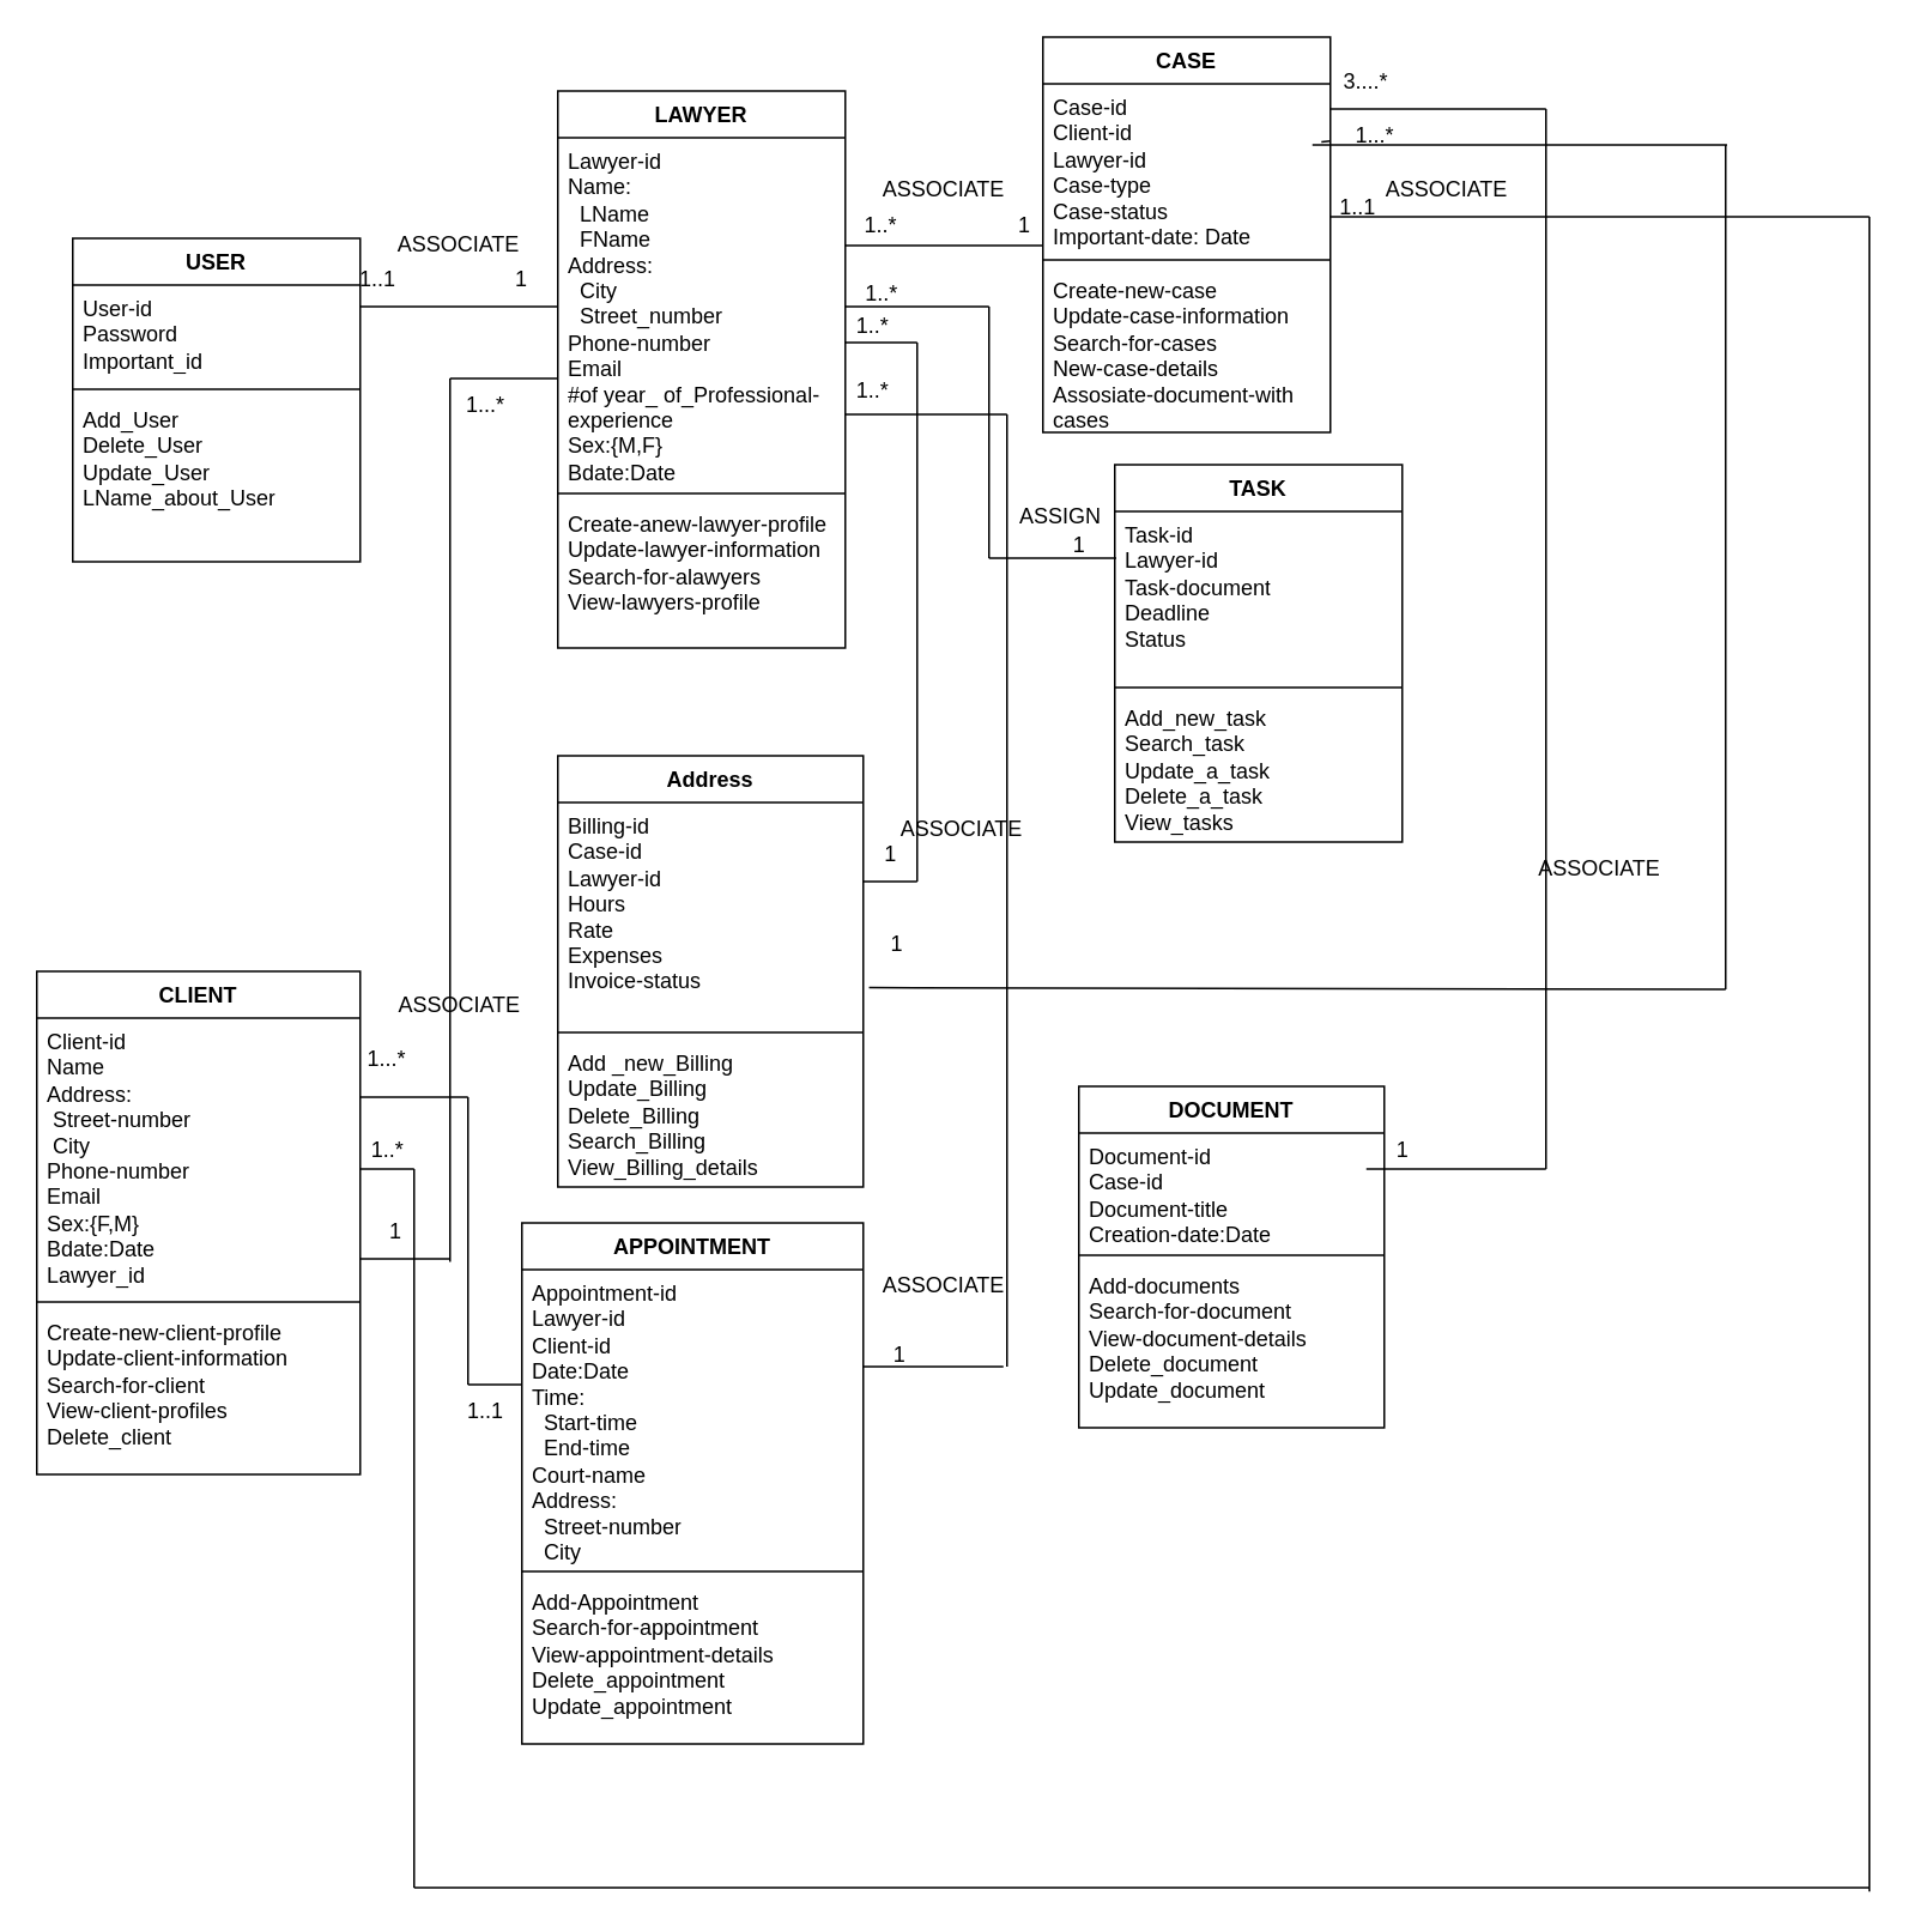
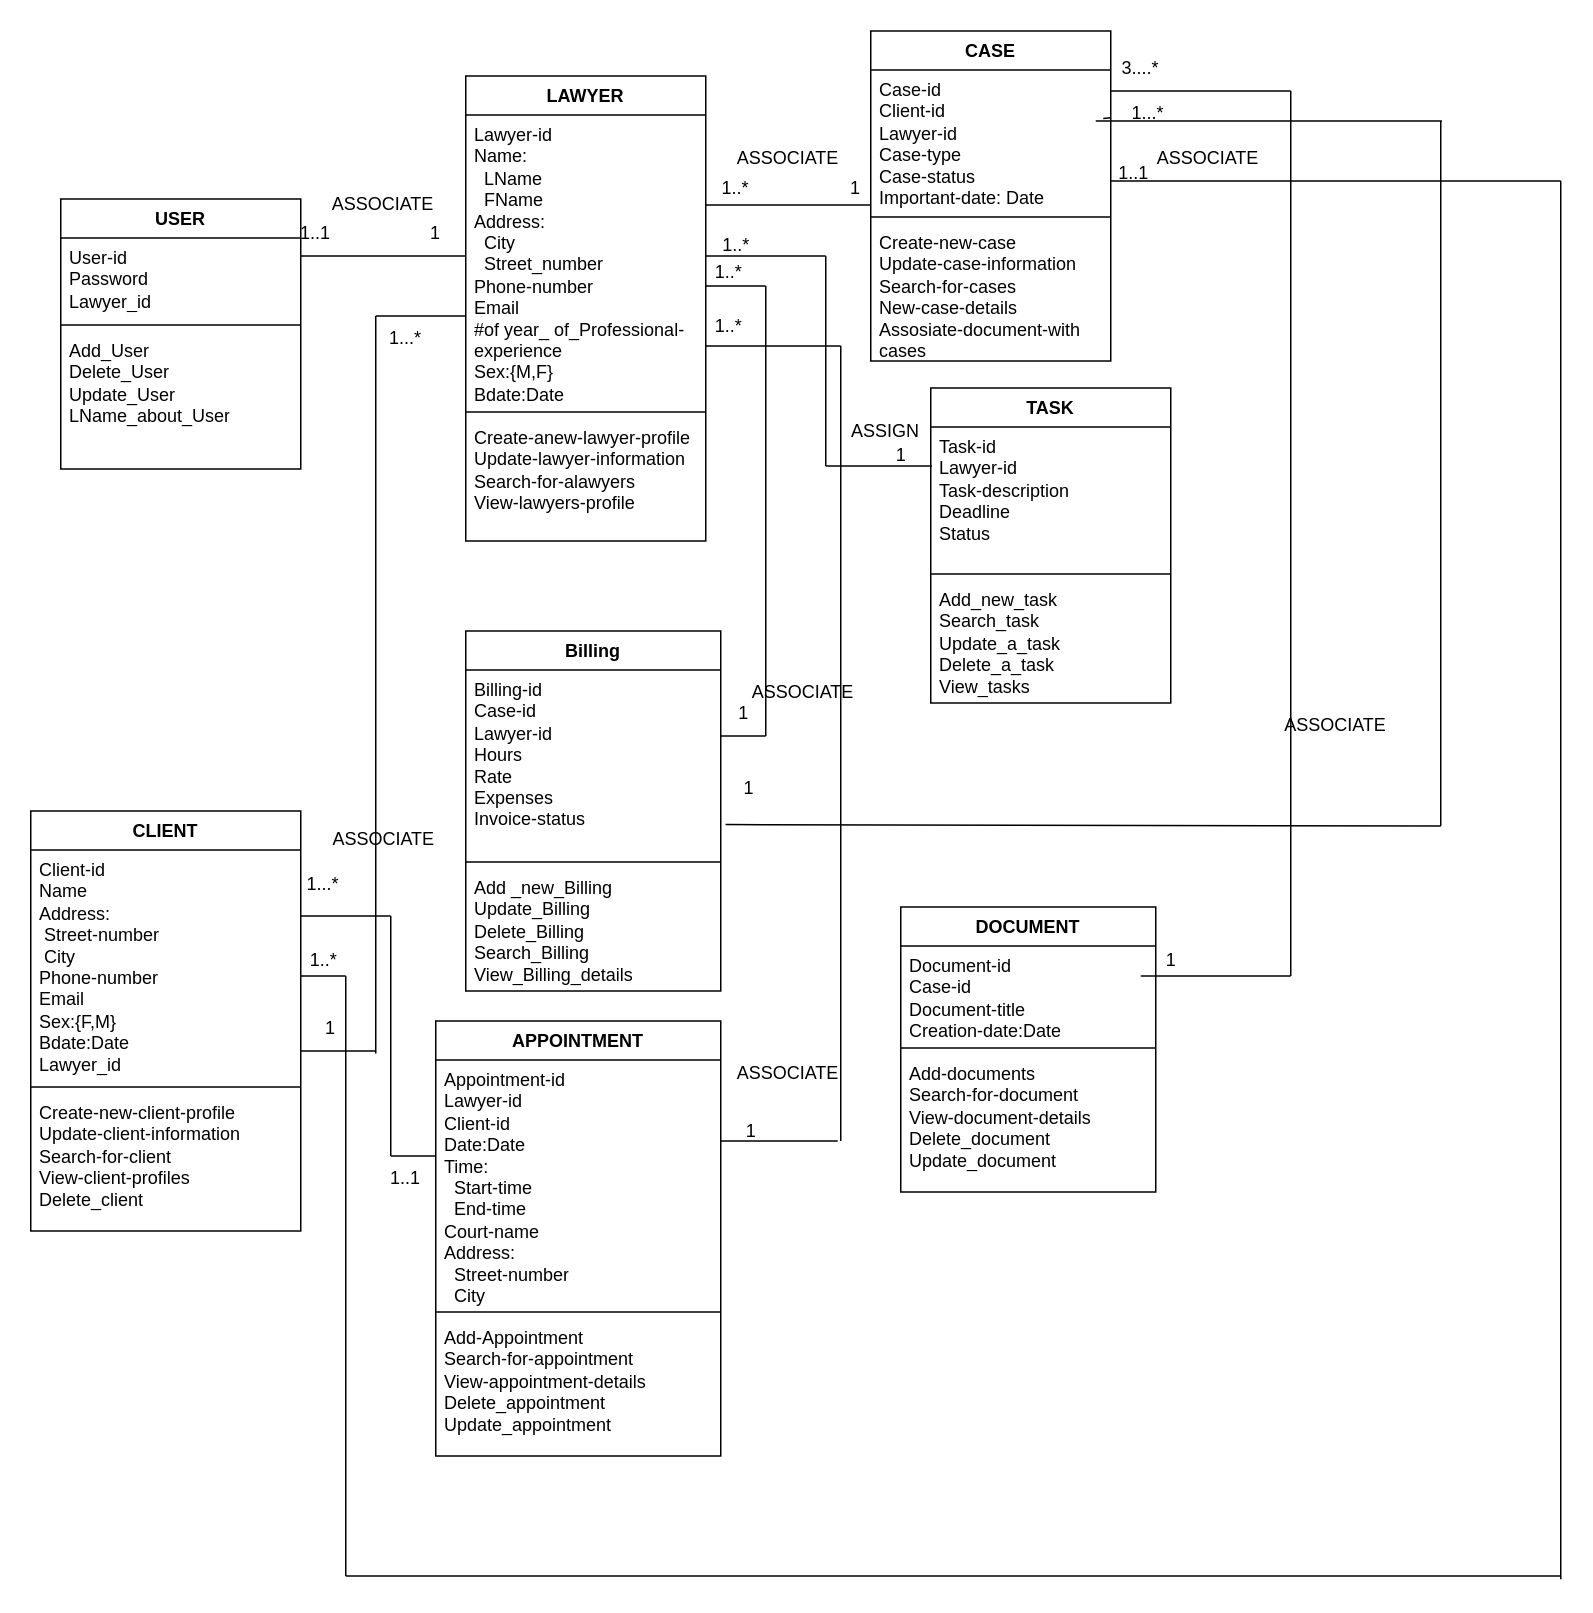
- <mxCell id="49" value="User-id&lt;br&gt;Password&lt;br&gt;Important_id" style="text;strokeColor=none;fillColor=none;align=left;verticalAlign=top;spacingLeft=4;spacingRight=4;overflow=hidden;rotatable=0;points=[[0,0.5],[1,0.5]];portConstraint=eastwest;whiteSpace=wrap;html=1;" parent="48" vertex="1"><mxGeometry y="26" width="160" height="54" as="geometry" /></mxCell>
+ <mxCell id="49" value="User-id&lt;br&gt;Password&lt;br&gt;Lawyer_id" style="text;strokeColor=none;fillColor=none;align=left;verticalAlign=top;spacingLeft=4;spacingRight=4;overflow=hidden;rotatable=0;points=[[0,0.5],[1,0.5]];portConstraint=eastwest;whiteSpace=wrap;html=1;" parent="48" vertex="1"><mxGeometry y="26" width="160" height="54" as="geometry" /></mxCell>
- <mxCell id="21" value="Task-id&lt;br&gt;Lawyer-id&lt;br&gt;Task-document&lt;br&gt;Deadline&lt;br&gt;Status" style="text;strokeColor=none;fillColor=none;align=left;verticalAlign=top;spacingLeft=4;spacingRight=4;overflow=hidden;rotatable=0;points=[[0,0.5],[1,0.5]];portConstraint=eastwest;whiteSpace=wrap;html=1;" parent="19" vertex="1"><mxGeometry y="26" width="160" height="94" as="geometry" /></mxCell>
+ <mxCell id="21" value="Task-id&lt;br&gt;Lawyer-id&lt;br&gt;Task-description&lt;br&gt;Deadline&lt;br&gt;Status" style="text;strokeColor=none;fillColor=none;align=left;verticalAlign=top;spacingLeft=4;spacingRight=4;overflow=hidden;rotatable=0;points=[[0,0.5],[1,0.5]];portConstraint=eastwest;whiteSpace=wrap;html=1;" parent="19" vertex="1"><mxGeometry y="26" width="160" height="94" as="geometry" /></mxCell>
- <mxCell id="10" value="Address" style="swimlane;fontStyle=1;align=center;verticalAlign=top;childLayout=stackLayout;horizontal=1;startSize=26;horizontalStack=0;resizeParent=1;resizeParentMax=0;resizeLast=0;collapsible=1;marginBottom=0;whiteSpace=wrap;html=1;" parent="1" vertex="1"><mxGeometry x="310" y="420" width="170" height="240" as="geometry" /></mxCell>
+ <mxCell id="10" value="Billing" style="swimlane;fontStyle=1;align=center;verticalAlign=top;childLayout=stackLayout;horizontal=1;startSize=26;horizontalStack=0;resizeParent=1;resizeParentMax=0;resizeLast=0;collapsible=1;marginBottom=0;whiteSpace=wrap;html=1;" parent="1" vertex="1"><mxGeometry x="310" y="420" width="170" height="240" as="geometry" /></mxCell>
